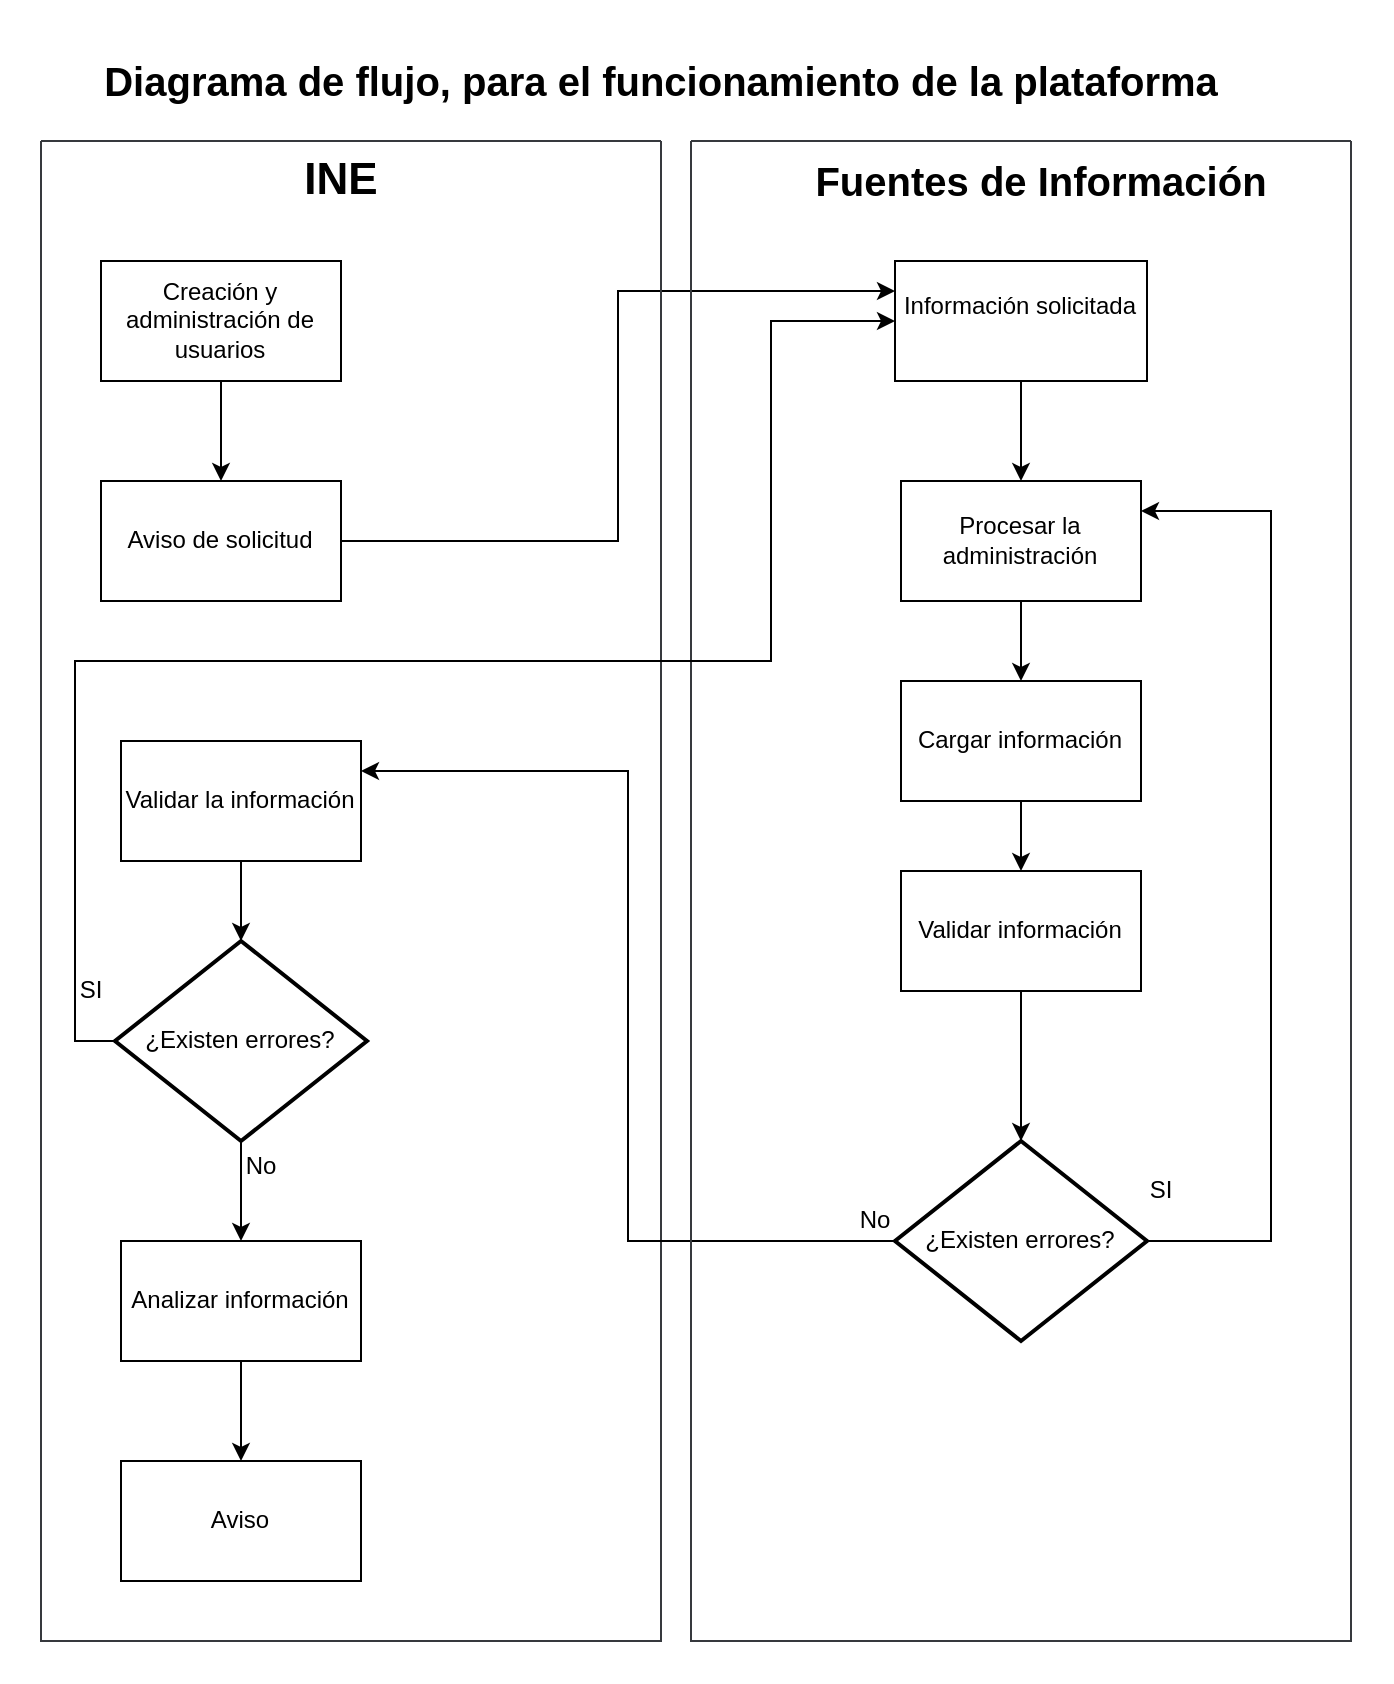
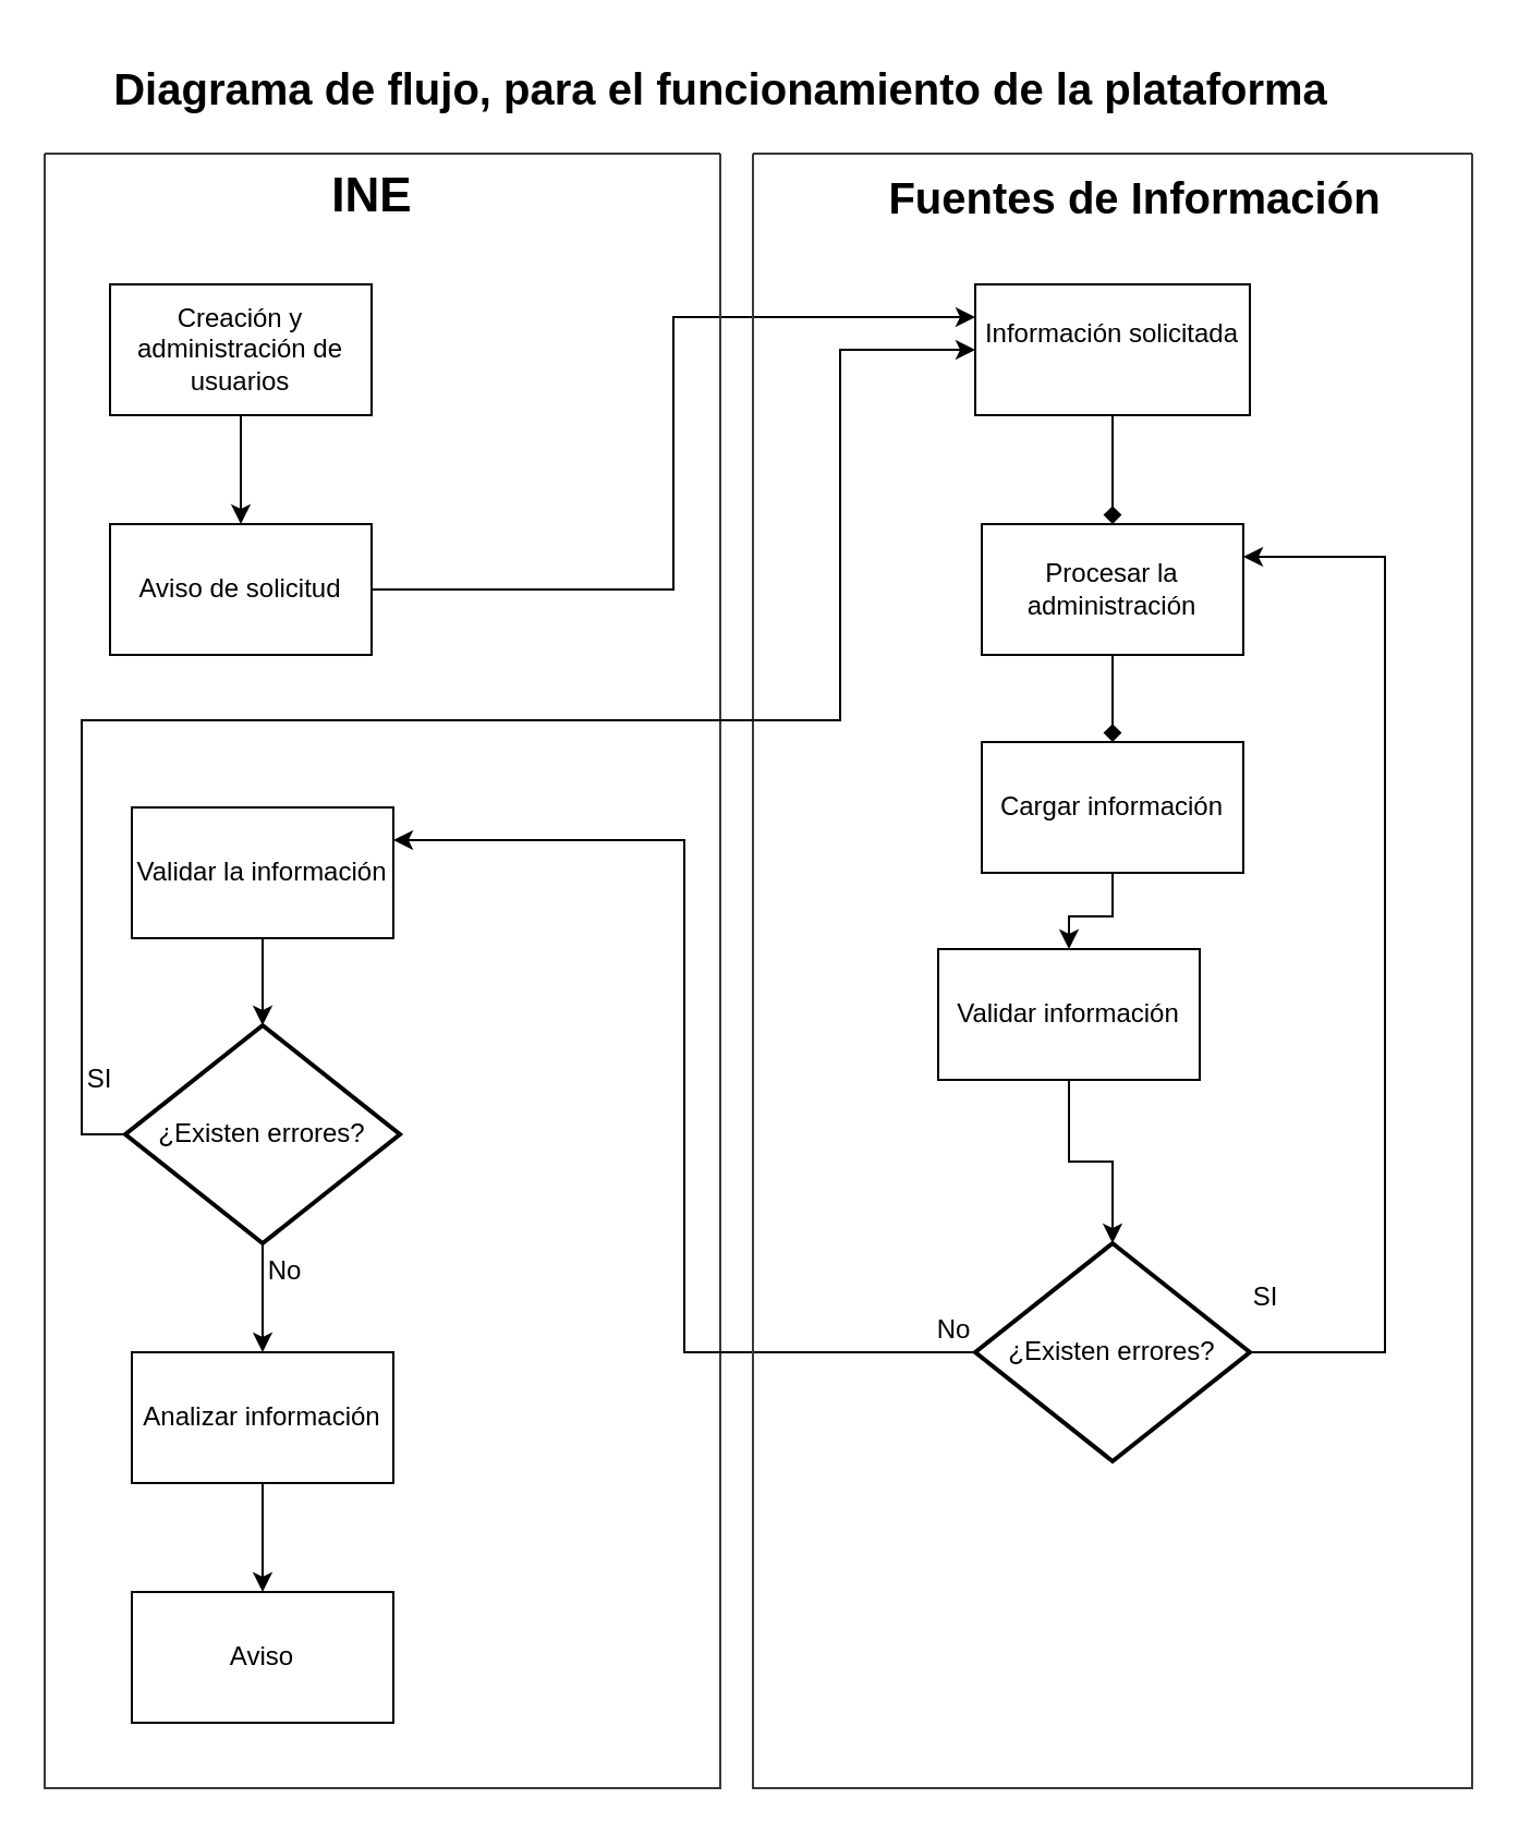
- <mxCell id="26" value="" style="edgeStyle=orthogonalEdgeStyle;rounded=0;orthogonalLoop=1;jettySize=auto;html=1;" parent="18" source="20" target="21" edge="1"><mxGeometry relative="1" as="geometry" /></mxCell>
+ <mxCell id="26" value="" style="edgeStyle=orthogonalEdgeStyle;rounded=0;orthogonalLoop=1;jettySize=auto;html=1;endArrow=diamond;" parent="18" source="20" target="21" edge="1"><mxGeometry relative="1" as="geometry" /></mxCell>
- <mxCell id="27" value="" style="edgeStyle=orthogonalEdgeStyle;rounded=0;orthogonalLoop=1;jettySize=auto;html=1;" parent="18" source="21" target="22" edge="1"><mxGeometry relative="1" as="geometry" /></mxCell>
+ <mxCell id="27" value="" style="edgeStyle=orthogonalEdgeStyle;rounded=0;orthogonalLoop=1;jettySize=auto;html=1;endArrow=diamond;" parent="18" source="21" target="22" edge="1"><mxGeometry relative="1" as="geometry" /></mxCell>
- <mxCell id="23" value="Validar información" style="rounded=0;whiteSpace=wrap;html=1;" parent="18" vertex="1"><mxGeometry x="105" y="365" width="120" height="60" as="geometry" /></mxCell>
+ <mxCell id="23" value="Validar información" style="rounded=0;whiteSpace=wrap;html=1;" parent="18" vertex="1"><mxGeometry x="85" y="365" width="120" height="60" as="geometry" /></mxCell>
